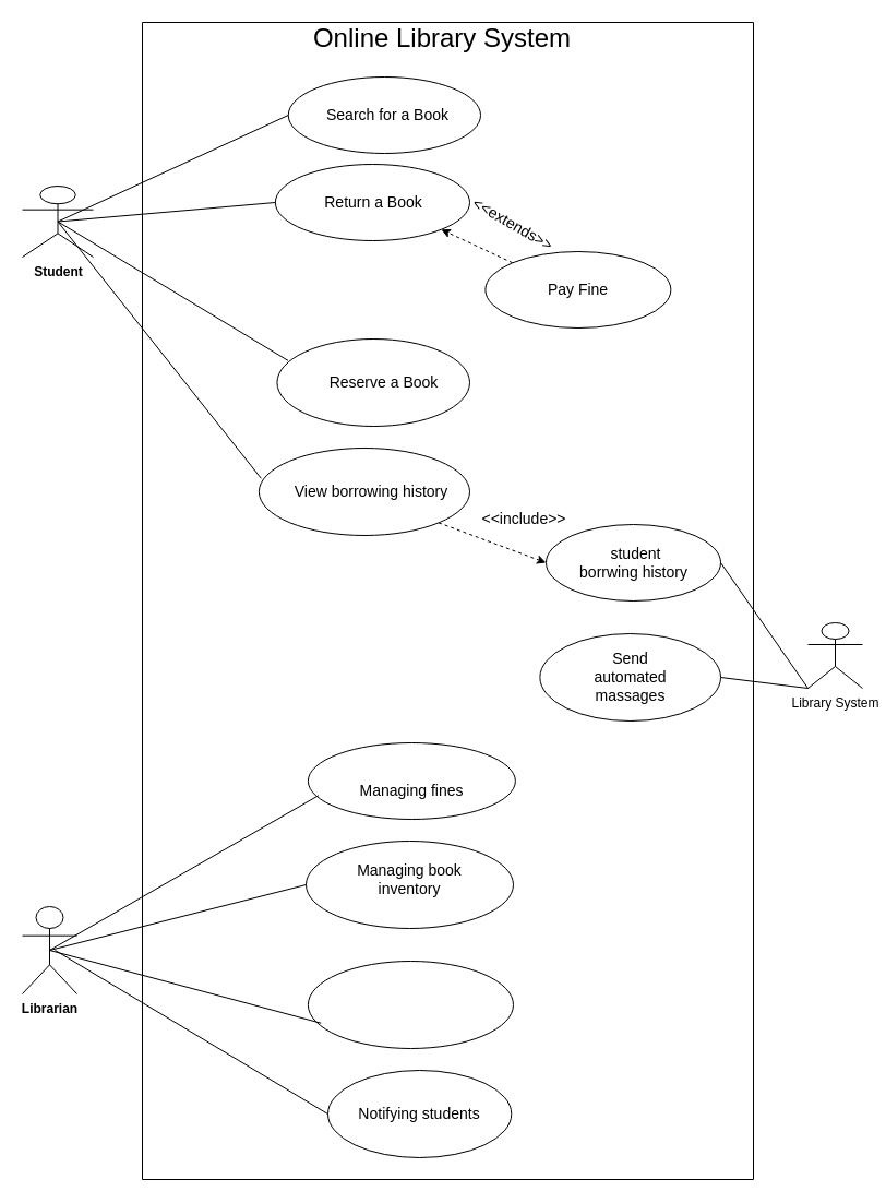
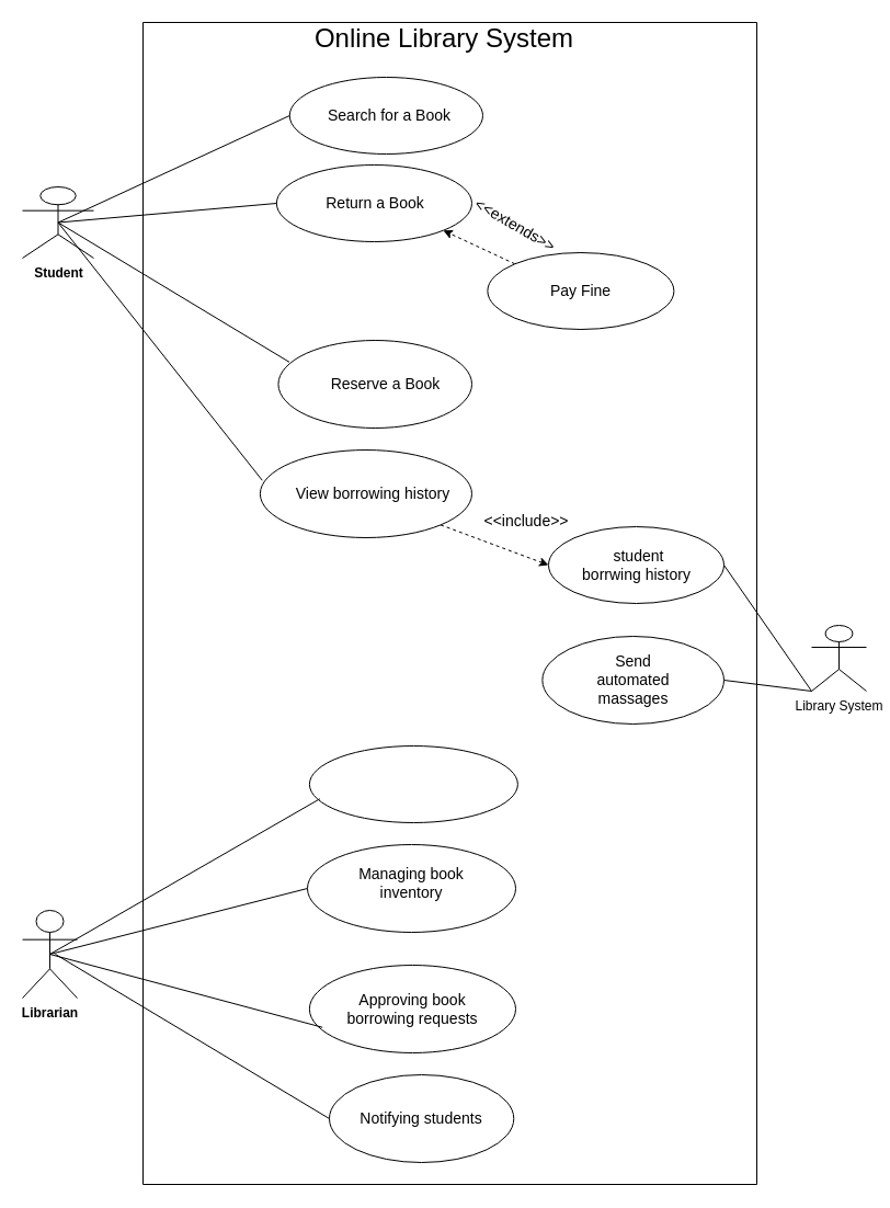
- <mxCell id="24" value="&lt;font style=&quot;font-size: 14px;&quot;&gt;&lt;br&gt;Managing fines&lt;br&gt;&lt;/font&gt;" style="text;html=1;align=center;verticalAlign=middle;whiteSpace=wrap;rounded=0;" parent="2" vertex="1"><mxGeometry x="186.88" y="680" width="120" height="30" as="geometry" /></mxCell>
+ <mxCell id="21" value="&lt;font style=&quot;font-size: 14px;&quot;&gt;Approving book borrowing requests&lt;/font&gt;" style="text;html=1;align=center;verticalAlign=middle;whiteSpace=wrap;rounded=0;" parent="2" vertex="1"><mxGeometry x="180.16" y="885" width="131.56" height="30" as="geometry" /></mxCell>
